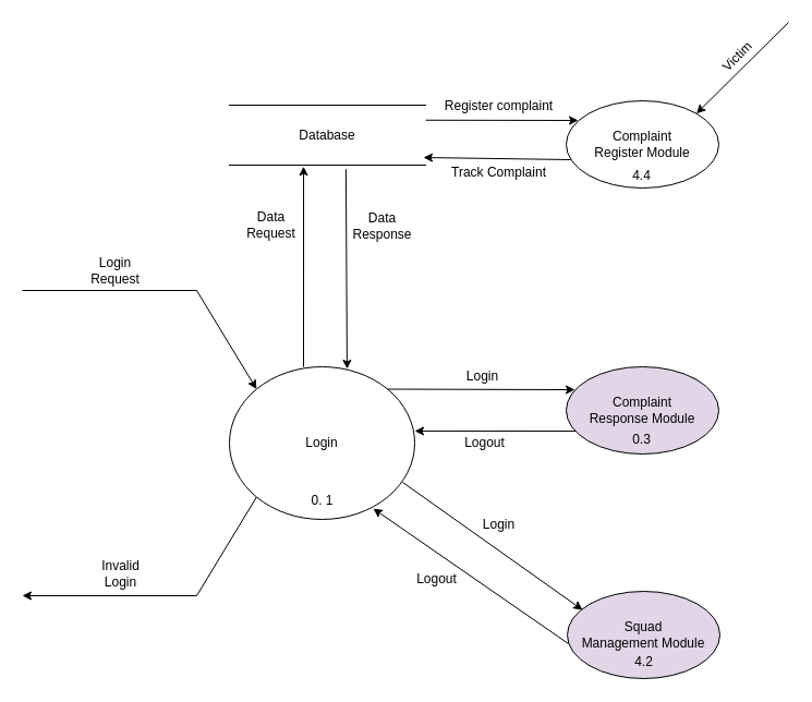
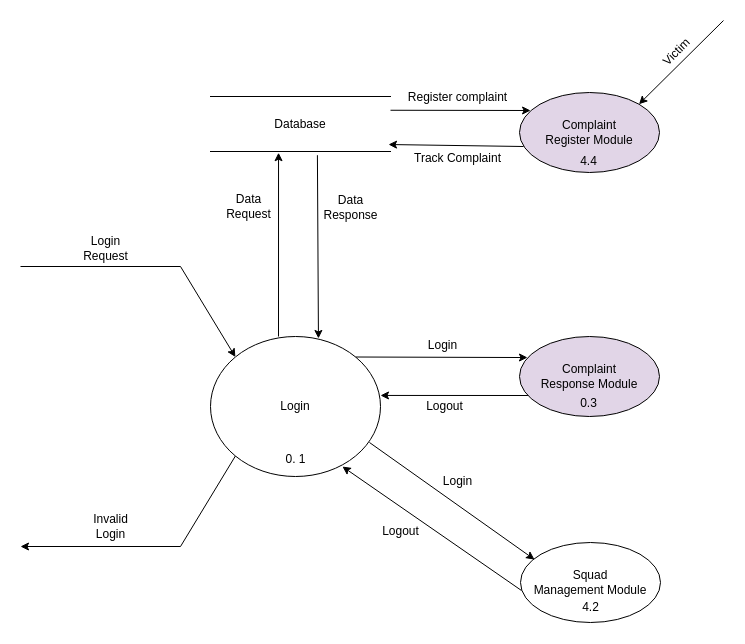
- <mxCell id="21" value="Complaint&lt;br&gt;Register Module" style="ellipse;whiteSpace=wrap;html=1;" parent="1" vertex="1"><mxGeometry x="519" y="92" width="140" height="80" as="geometry" /></mxCell>
+ <mxCell id="21" value="Complaint&lt;br&gt;Register Module" style="ellipse;whiteSpace=wrap;html=1;fillColor=#e1d5e7;" parent="1" vertex="1"><mxGeometry x="519" y="92" width="140" height="80" as="geometry" /></mxCell>
- <mxCell id="12" value="Squad&lt;br&gt;Management Module" style="ellipse;whiteSpace=wrap;html=1;fillColor=#e1d5e7;" parent="1" vertex="1"><mxGeometry x="520" y="542" width="140" height="80" as="geometry" /></mxCell>
+ <mxCell id="12" value="Squad&lt;br&gt;Management Module" style="ellipse;whiteSpace=wrap;html=1;" parent="1" vertex="1"><mxGeometry x="520" y="542" width="140" height="80" as="geometry" /></mxCell>
